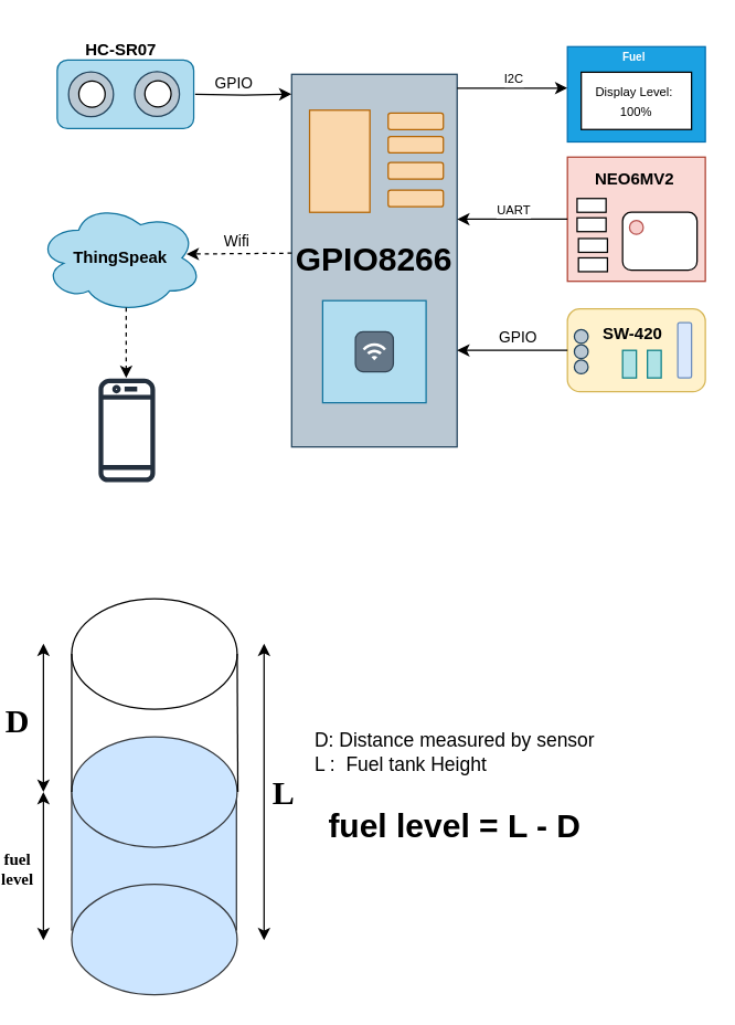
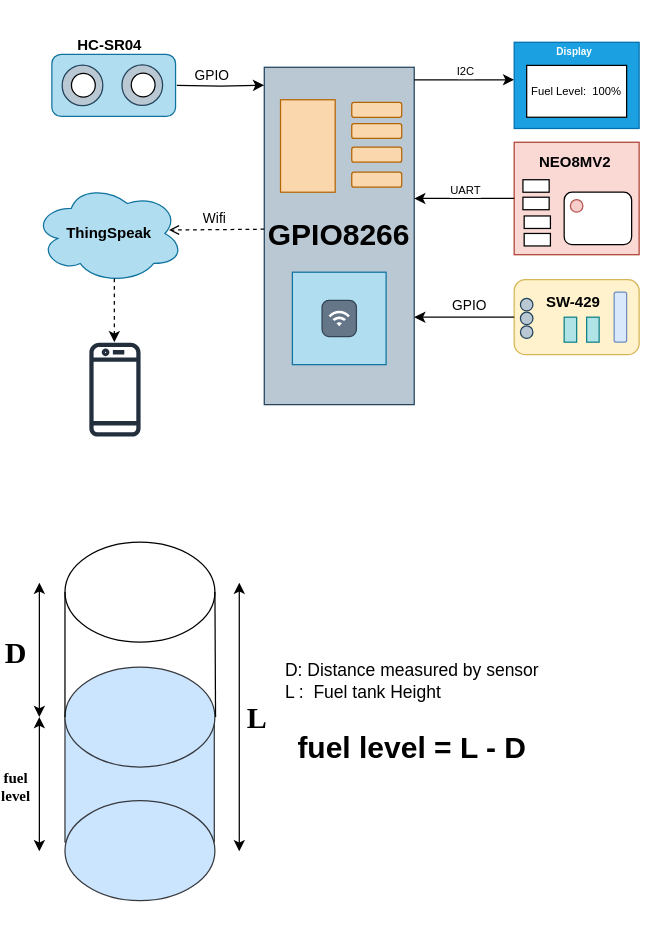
- <mxCell id="44" value="&lt;b&gt;HC-SR07&lt;/b&gt;" style="text;html=1;align=center;verticalAlign=middle;resizable=0;points=[];autosize=1;strokeColor=none;fillColor=none;" vertex="1" parent="1"><mxGeometry x="45.5" y="20.5" width="70" height="30" as="geometry" /></mxCell>
+ <mxCell id="44" value="&lt;b&gt;HC-SR04&lt;/b&gt;" style="text;html=1;align=center;verticalAlign=middle;resizable=0;points=[];autosize=1;strokeColor=none;fillColor=none;" vertex="1" parent="1"><mxGeometry x="45.5" y="20.5" width="70" height="30" as="geometry" /></mxCell>
- <mxCell id="8" value="&lt;font color=&quot;#ffffff&quot; style=&quot;font-size: 8px;&quot;&gt;&lt;b&gt;Fuel&lt;/b&gt;&lt;/font&gt;" style="text;html=1;align=center;verticalAlign=middle;resizable=0;points=[];autosize=1;strokeColor=none;fillColor=none;" vertex="1" parent="1"><mxGeometry x="428" y="25" width="50" height="30" as="geometry" /></mxCell>
+ <mxCell id="8" value="&lt;font color=&quot;#ffffff&quot; style=&quot;font-size: 8px;&quot;&gt;&lt;b&gt;Display&lt;/b&gt;&lt;/font&gt;" style="text;html=1;align=center;verticalAlign=middle;resizable=0;points=[];autosize=1;strokeColor=none;fillColor=none;" vertex="1" parent="1"><mxGeometry x="428" y="25" width="50" height="30" as="geometry" /></mxCell>
- <mxCell id="7" value="&lt;font style=&quot;font-size: 9px;&quot;&gt;Display Level:&amp;nbsp; 100%&lt;/font&gt;" style="rounded=0;whiteSpace=wrap;html=1;align=center;" vertex="1" parent="1"><mxGeometry x="415" y="51.5" width="80" height="41.5" as="geometry" /></mxCell>
+ <mxCell id="7" value="&lt;font style=&quot;font-size: 9px;&quot;&gt;Fuel Level:&amp;nbsp; 100%&lt;/font&gt;" style="rounded=0;whiteSpace=wrap;html=1;align=center;" vertex="1" parent="1"><mxGeometry x="415" y="51.5" width="80" height="41.5" as="geometry" /></mxCell>
- <mxCell id="14" value="&lt;b&gt;NEO6MV2&lt;/b&gt;" style="text;html=1;align=center;verticalAlign=middle;whiteSpace=wrap;rounded=0;" vertex="1" parent="1"><mxGeometry x="424" y="114" width="60" height="30" as="geometry" /></mxCell>
+ <mxCell id="14" value="&lt;b&gt;NEO8MV2&lt;/b&gt;" style="text;html=1;align=center;verticalAlign=middle;whiteSpace=wrap;rounded=0;" vertex="1" parent="1"><mxGeometry x="424" y="114" width="60" height="30" as="geometry" /></mxCell>
- <mxCell id="46" value="" style="endArrow=classic;html=1;rounded=0;exitX=0;exitY=0.48;exitDx=0;exitDy=0;exitPerimeter=0;entryX=0.902;entryY=0.466;entryDx=0;entryDy=0;entryPerimeter=0;dashed=1;" edge="1" parent="1" source="3" target="45"><mxGeometry width="50" height="50" relative="1" as="geometry"><mxPoint x="205" y="185.48" as="sourcePoint" /><mxPoint x="145" y="183" as="targetPoint" /></mxGeometry></mxCell>
+ <mxCell id="46" value="" style="endArrow=open;html=1;rounded=0;exitX=0;exitY=0.48;exitDx=0;exitDy=0;exitPerimeter=0;entryX=0.902;entryY=0.466;entryDx=0;entryDy=0;entryPerimeter=0;dashed=1;" edge="1" parent="1" source="3" target="45"><mxGeometry width="50" height="50" relative="1" as="geometry"><mxPoint x="205" y="185.48" as="sourcePoint" /><mxPoint x="145" y="183" as="targetPoint" /></mxGeometry></mxCell>
- <mxCell id="23" value="&lt;font style=&quot;font-size: 12px;&quot;&gt;&lt;b&gt;SW-420&lt;/b&gt;&lt;/font&gt;" style="text;html=1;align=center;verticalAlign=middle;resizable=0;points=[];autosize=1;strokeColor=none;fillColor=none;" vertex="1" parent="1"><mxGeometry x="417" y="226" width="70" height="30" as="geometry" /></mxCell>
+ <mxCell id="23" value="&lt;font style=&quot;font-size: 12px;&quot;&gt;&lt;b&gt;SW-429&lt;/b&gt;&lt;/font&gt;" style="text;html=1;align=center;verticalAlign=middle;resizable=0;points=[];autosize=1;strokeColor=none;fillColor=none;" vertex="1" parent="1"><mxGeometry x="417" y="226" width="70" height="30" as="geometry" /></mxCell>
